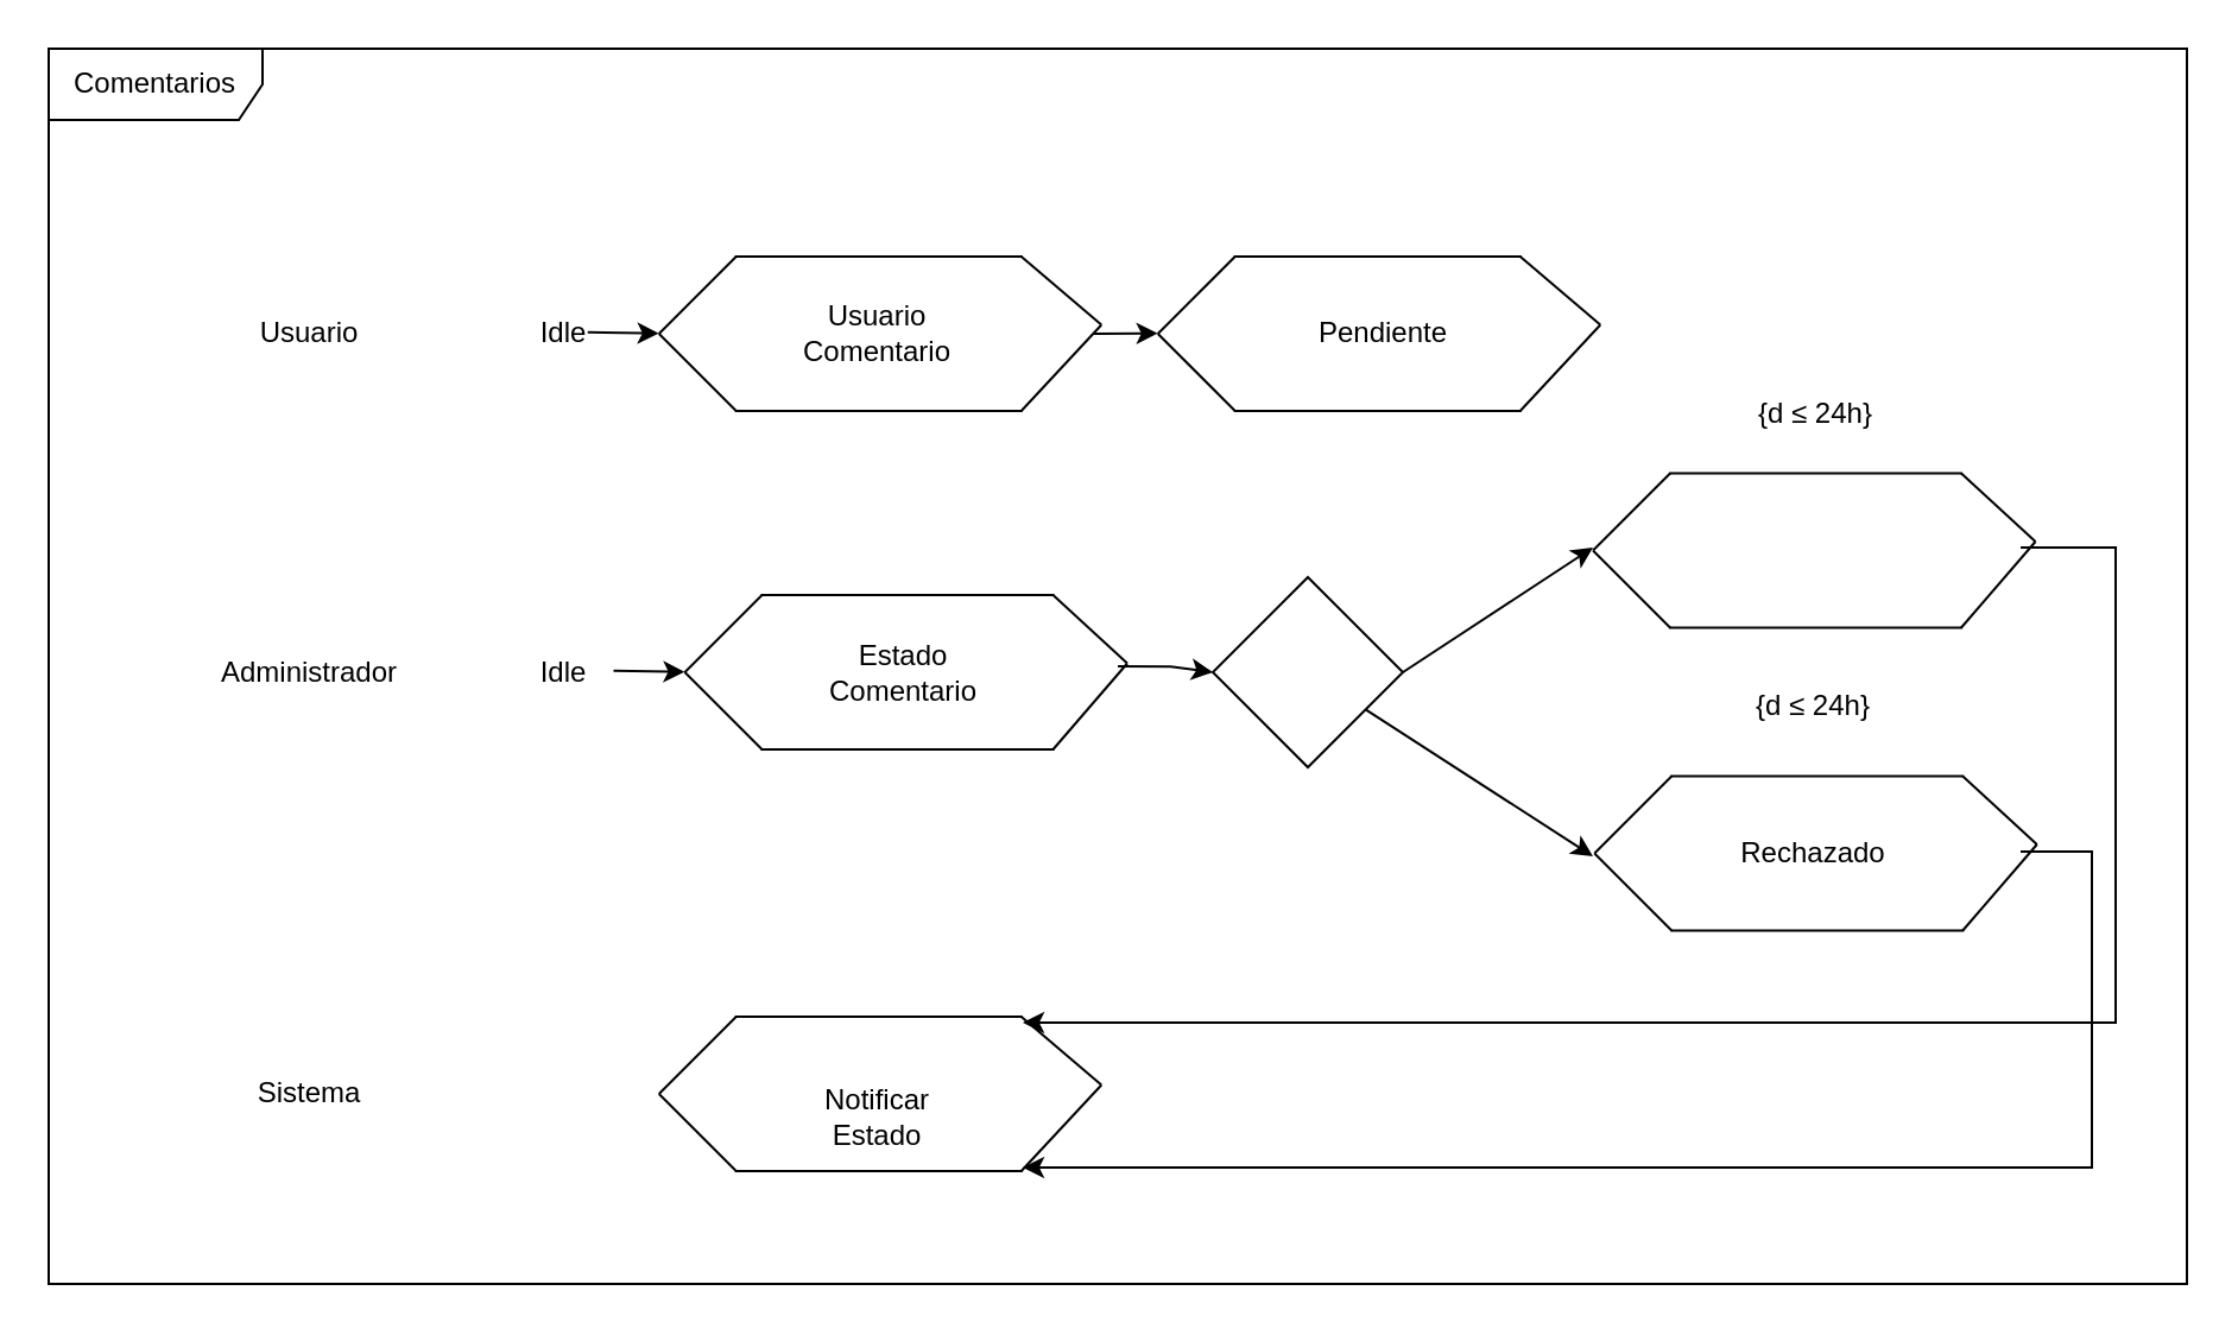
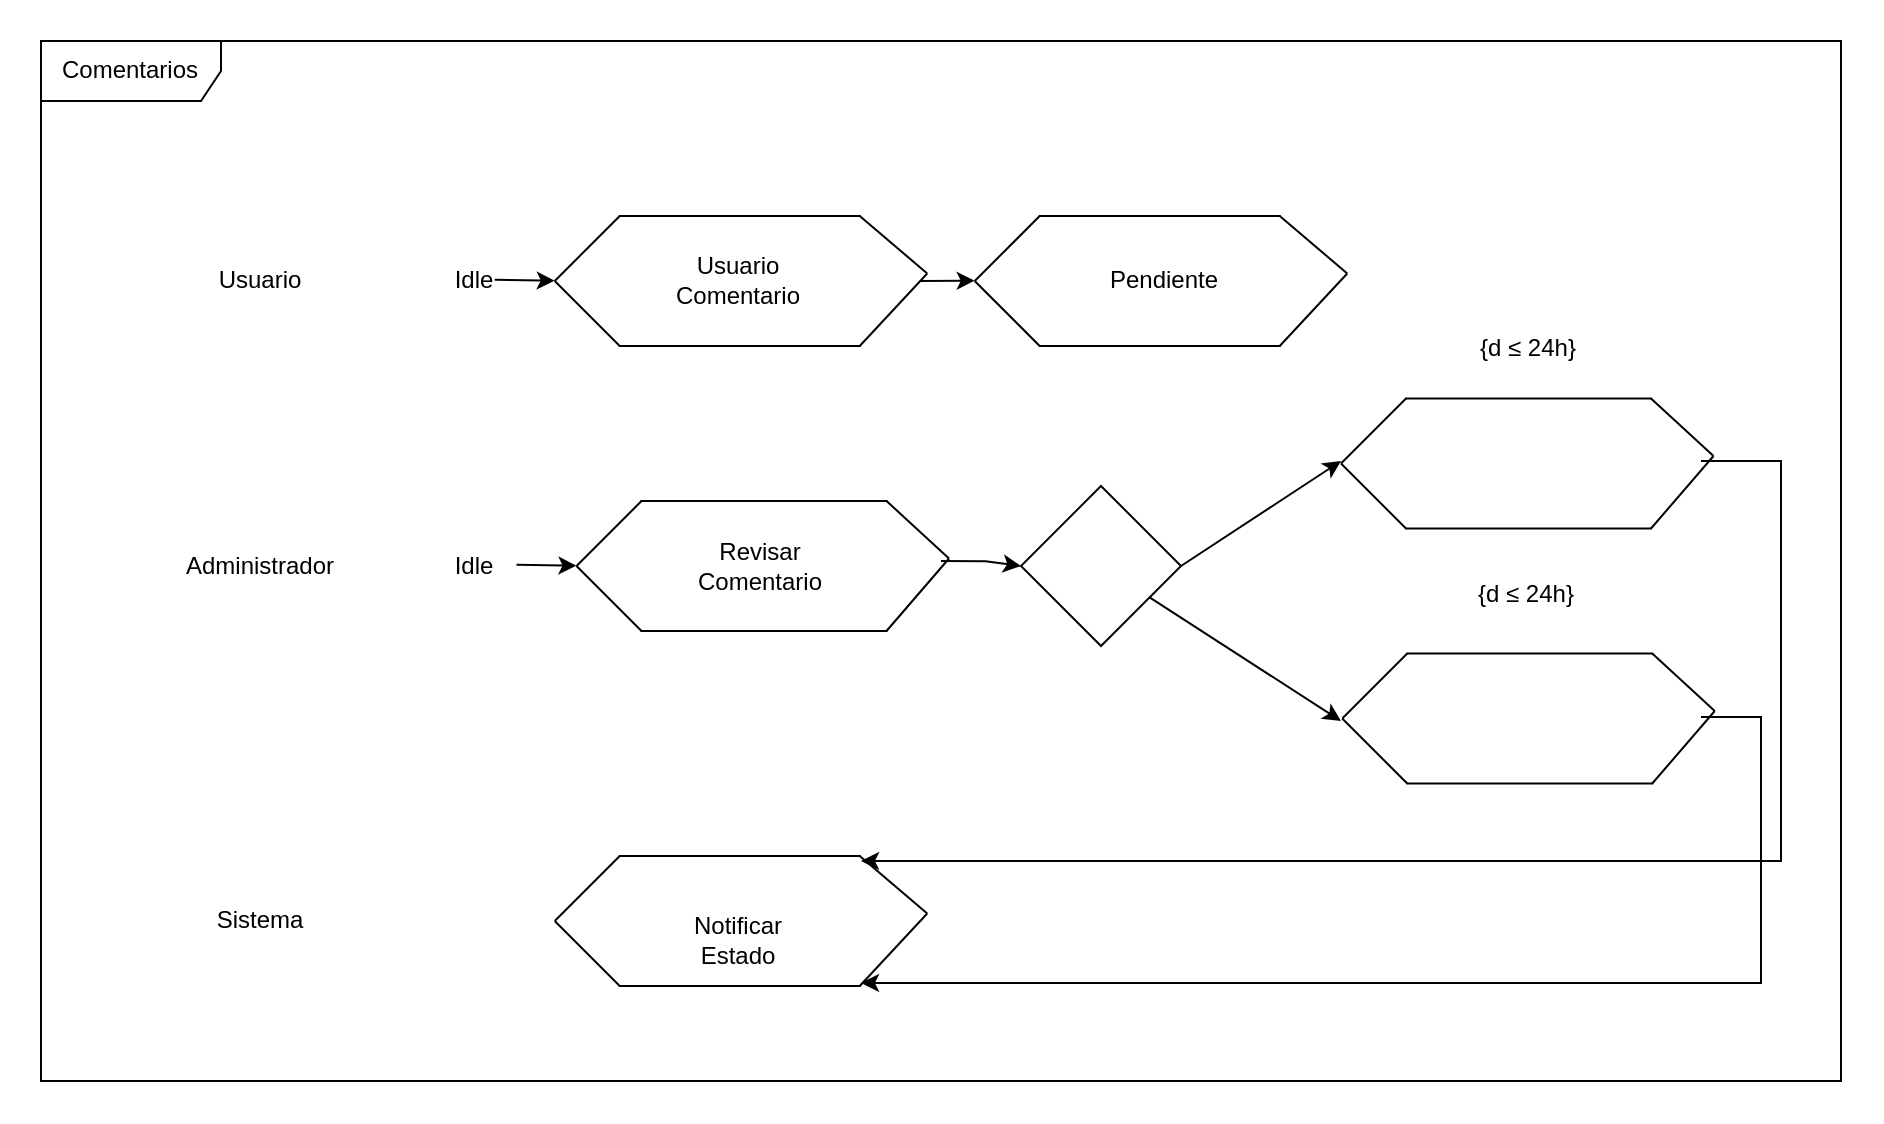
- <mxCell id="26" value="&lt;span style=&quot;text-align: left;&quot;&gt;&lt;font style=&quot;vertical-align: inherit;&quot;&gt;&lt;font style=&quot;vertical-align: inherit;&quot;&gt;Estado Comentario&lt;/font&gt;&lt;/font&gt;&lt;/span&gt;" style="text;html=1;align=center;verticalAlign=middle;whiteSpace=wrap;rounded=0;" vertex="1" parent="1"><mxGeometry x="350.25" y="267.5" width="60" height="30" as="geometry" /></mxCell>
+ <mxCell id="26" value="&lt;span style=&quot;text-align: left;&quot;&gt;&lt;font style=&quot;vertical-align: inherit;&quot;&gt;&lt;font style=&quot;vertical-align: inherit;&quot;&gt;Revisar Comentario&lt;/font&gt;&lt;/font&gt;&lt;/span&gt;" style="text;html=1;align=center;verticalAlign=middle;whiteSpace=wrap;rounded=0;" vertex="1" parent="1"><mxGeometry x="350.25" y="267.5" width="60" height="30" as="geometry" /></mxCell>
- <mxCell id="43" value="&lt;span style=&quot;text-align: left;&quot;&gt;&lt;font style=&quot;vertical-align: inherit;&quot;&gt;&lt;font style=&quot;vertical-align: inherit;&quot;&gt;Rechazado&lt;/font&gt;&lt;/font&gt;&lt;/span&gt;" style="text;html=1;align=center;verticalAlign=middle;whiteSpace=wrap;rounded=0;" vertex="1" parent="1"><mxGeometry x="733.13" y="343.75" width="60" height="30" as="geometry" /></mxCell>
